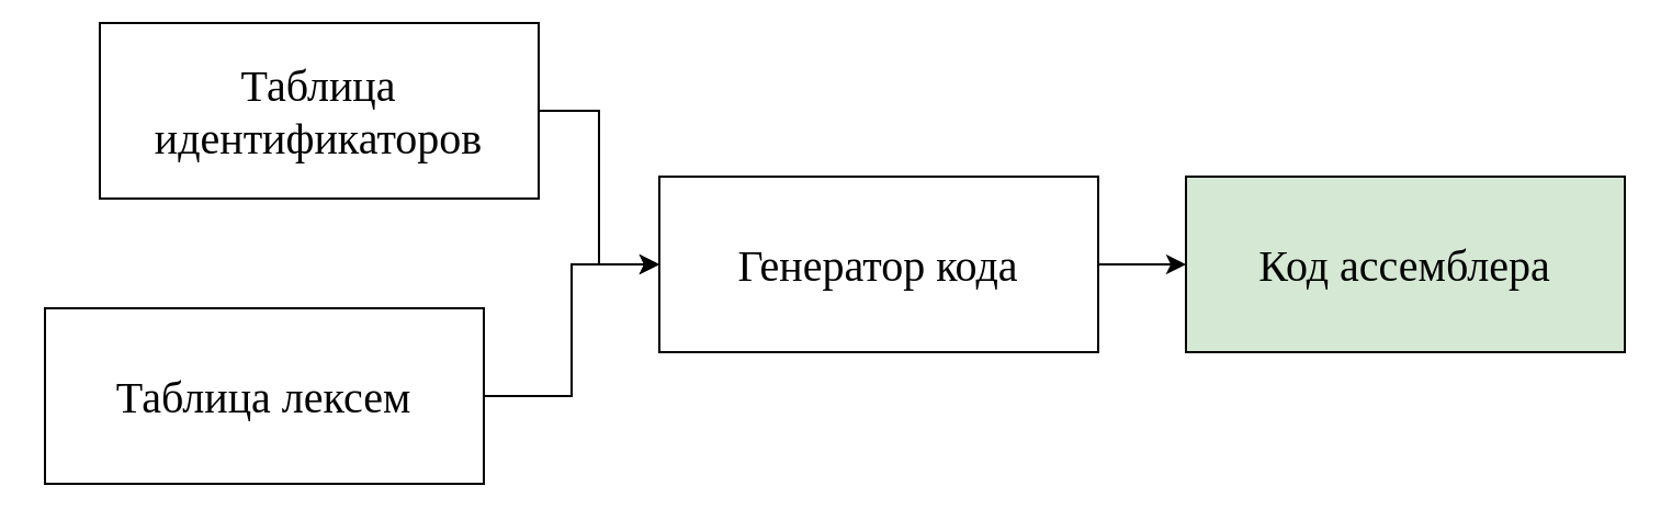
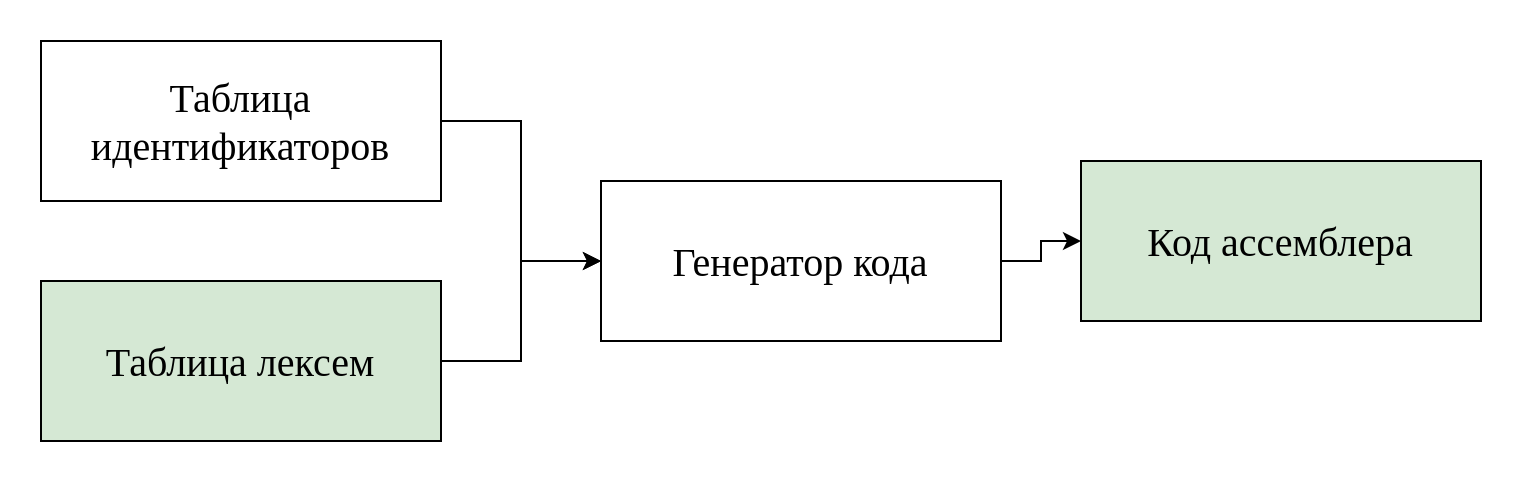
- <mxCell id="5" value="Таблица идентификаторов" style="rounded=0;whiteSpace=wrap;html=1;fontSize=20;fontFamily=Times New Roman;" vertex="1" parent="1"><mxGeometry x="45" y="10" width="200" height="80" as="geometry" /></mxCell>
+ <mxCell id="5" value="Таблица идентификаторов" style="rounded=0;whiteSpace=wrap;html=1;fontSize=20;fontFamily=Times New Roman;" vertex="1" parent="1"><mxGeometry x="20" y="20" width="200" height="80" as="geometry" /></mxCell>
- <mxCell id="7" value="Генератор кода" style="rounded=0;whiteSpace=wrap;html=1;fontSize=20;fontFamily=Times New Roman;" vertex="1" parent="1"><mxGeometry x="300" y="80" width="200" height="80" as="geometry" /></mxCell>
+ <mxCell id="7" value="Генератор кода" style="rounded=0;whiteSpace=wrap;html=1;fontSize=20;fontFamily=Times New Roman;" vertex="1" parent="1"><mxGeometry x="300" y="90" width="200" height="80" as="geometry" /></mxCell>
- <mxCell id="3" value="Таблица лексем" style="rounded=0;whiteSpace=wrap;html=1;fontSize=20;fontFamily=Times New Roman;" vertex="1" parent="1"><mxGeometry x="20" y="140" width="200" height="80" as="geometry" /></mxCell>
+ <mxCell id="3" value="Таблица лексем" style="rounded=0;whiteSpace=wrap;html=1;fontSize=20;fontFamily=Times New Roman;fillColor=#d5e8d4;" vertex="1" parent="1"><mxGeometry x="20" y="140" width="200" height="80" as="geometry" /></mxCell>
